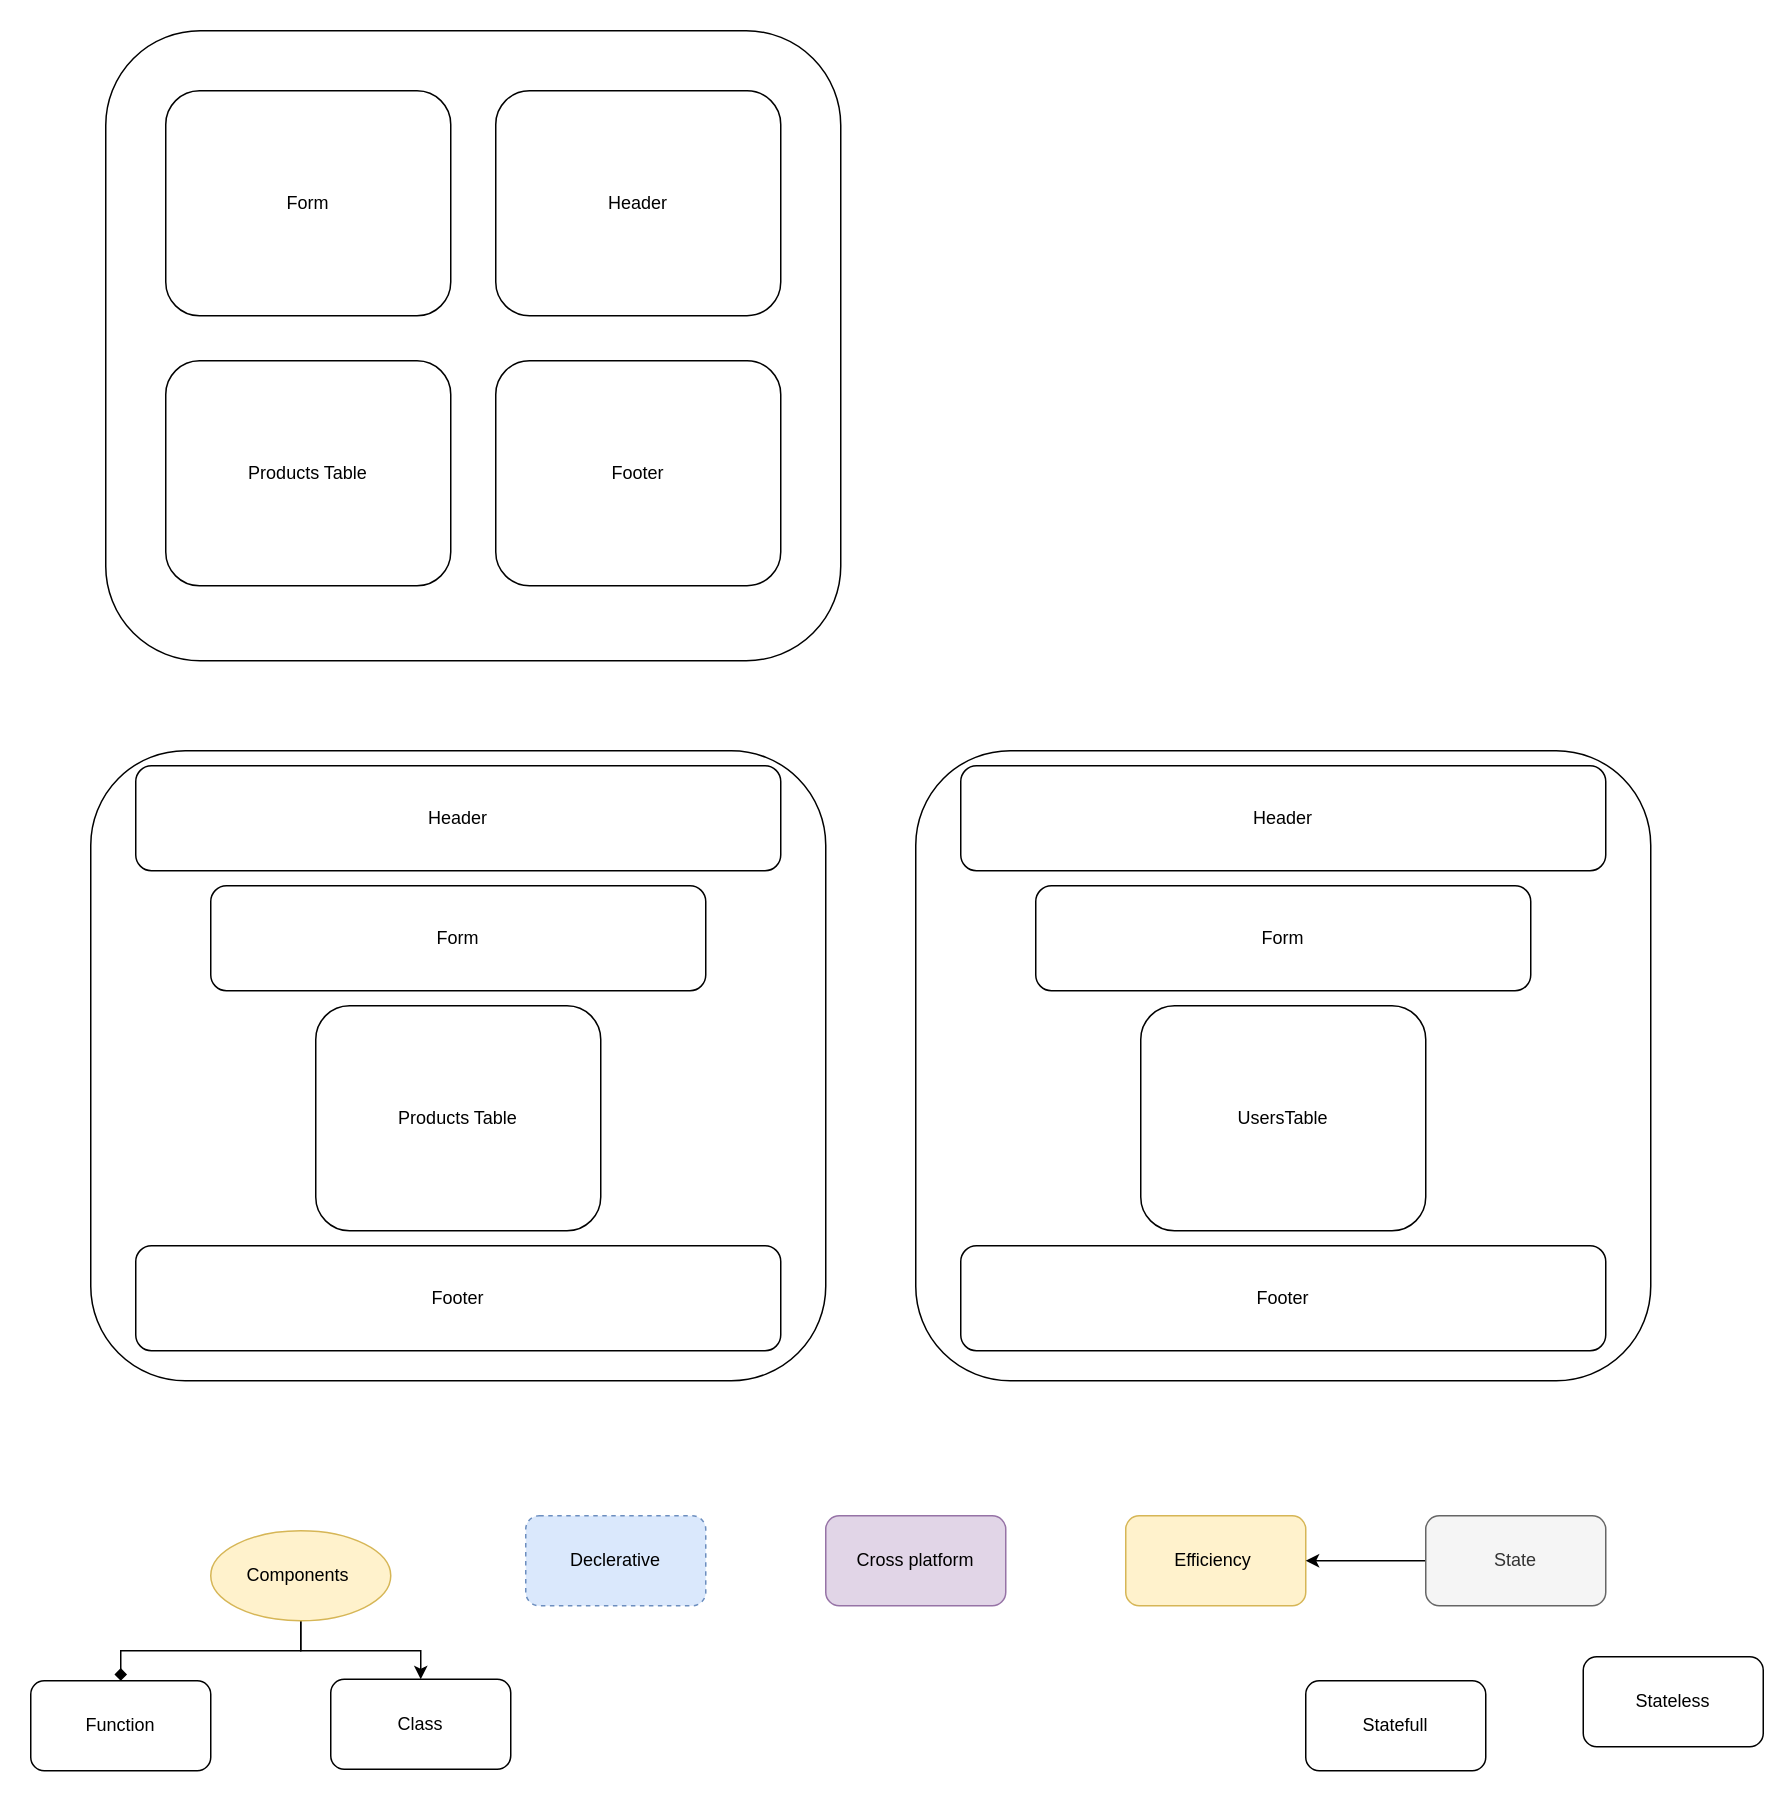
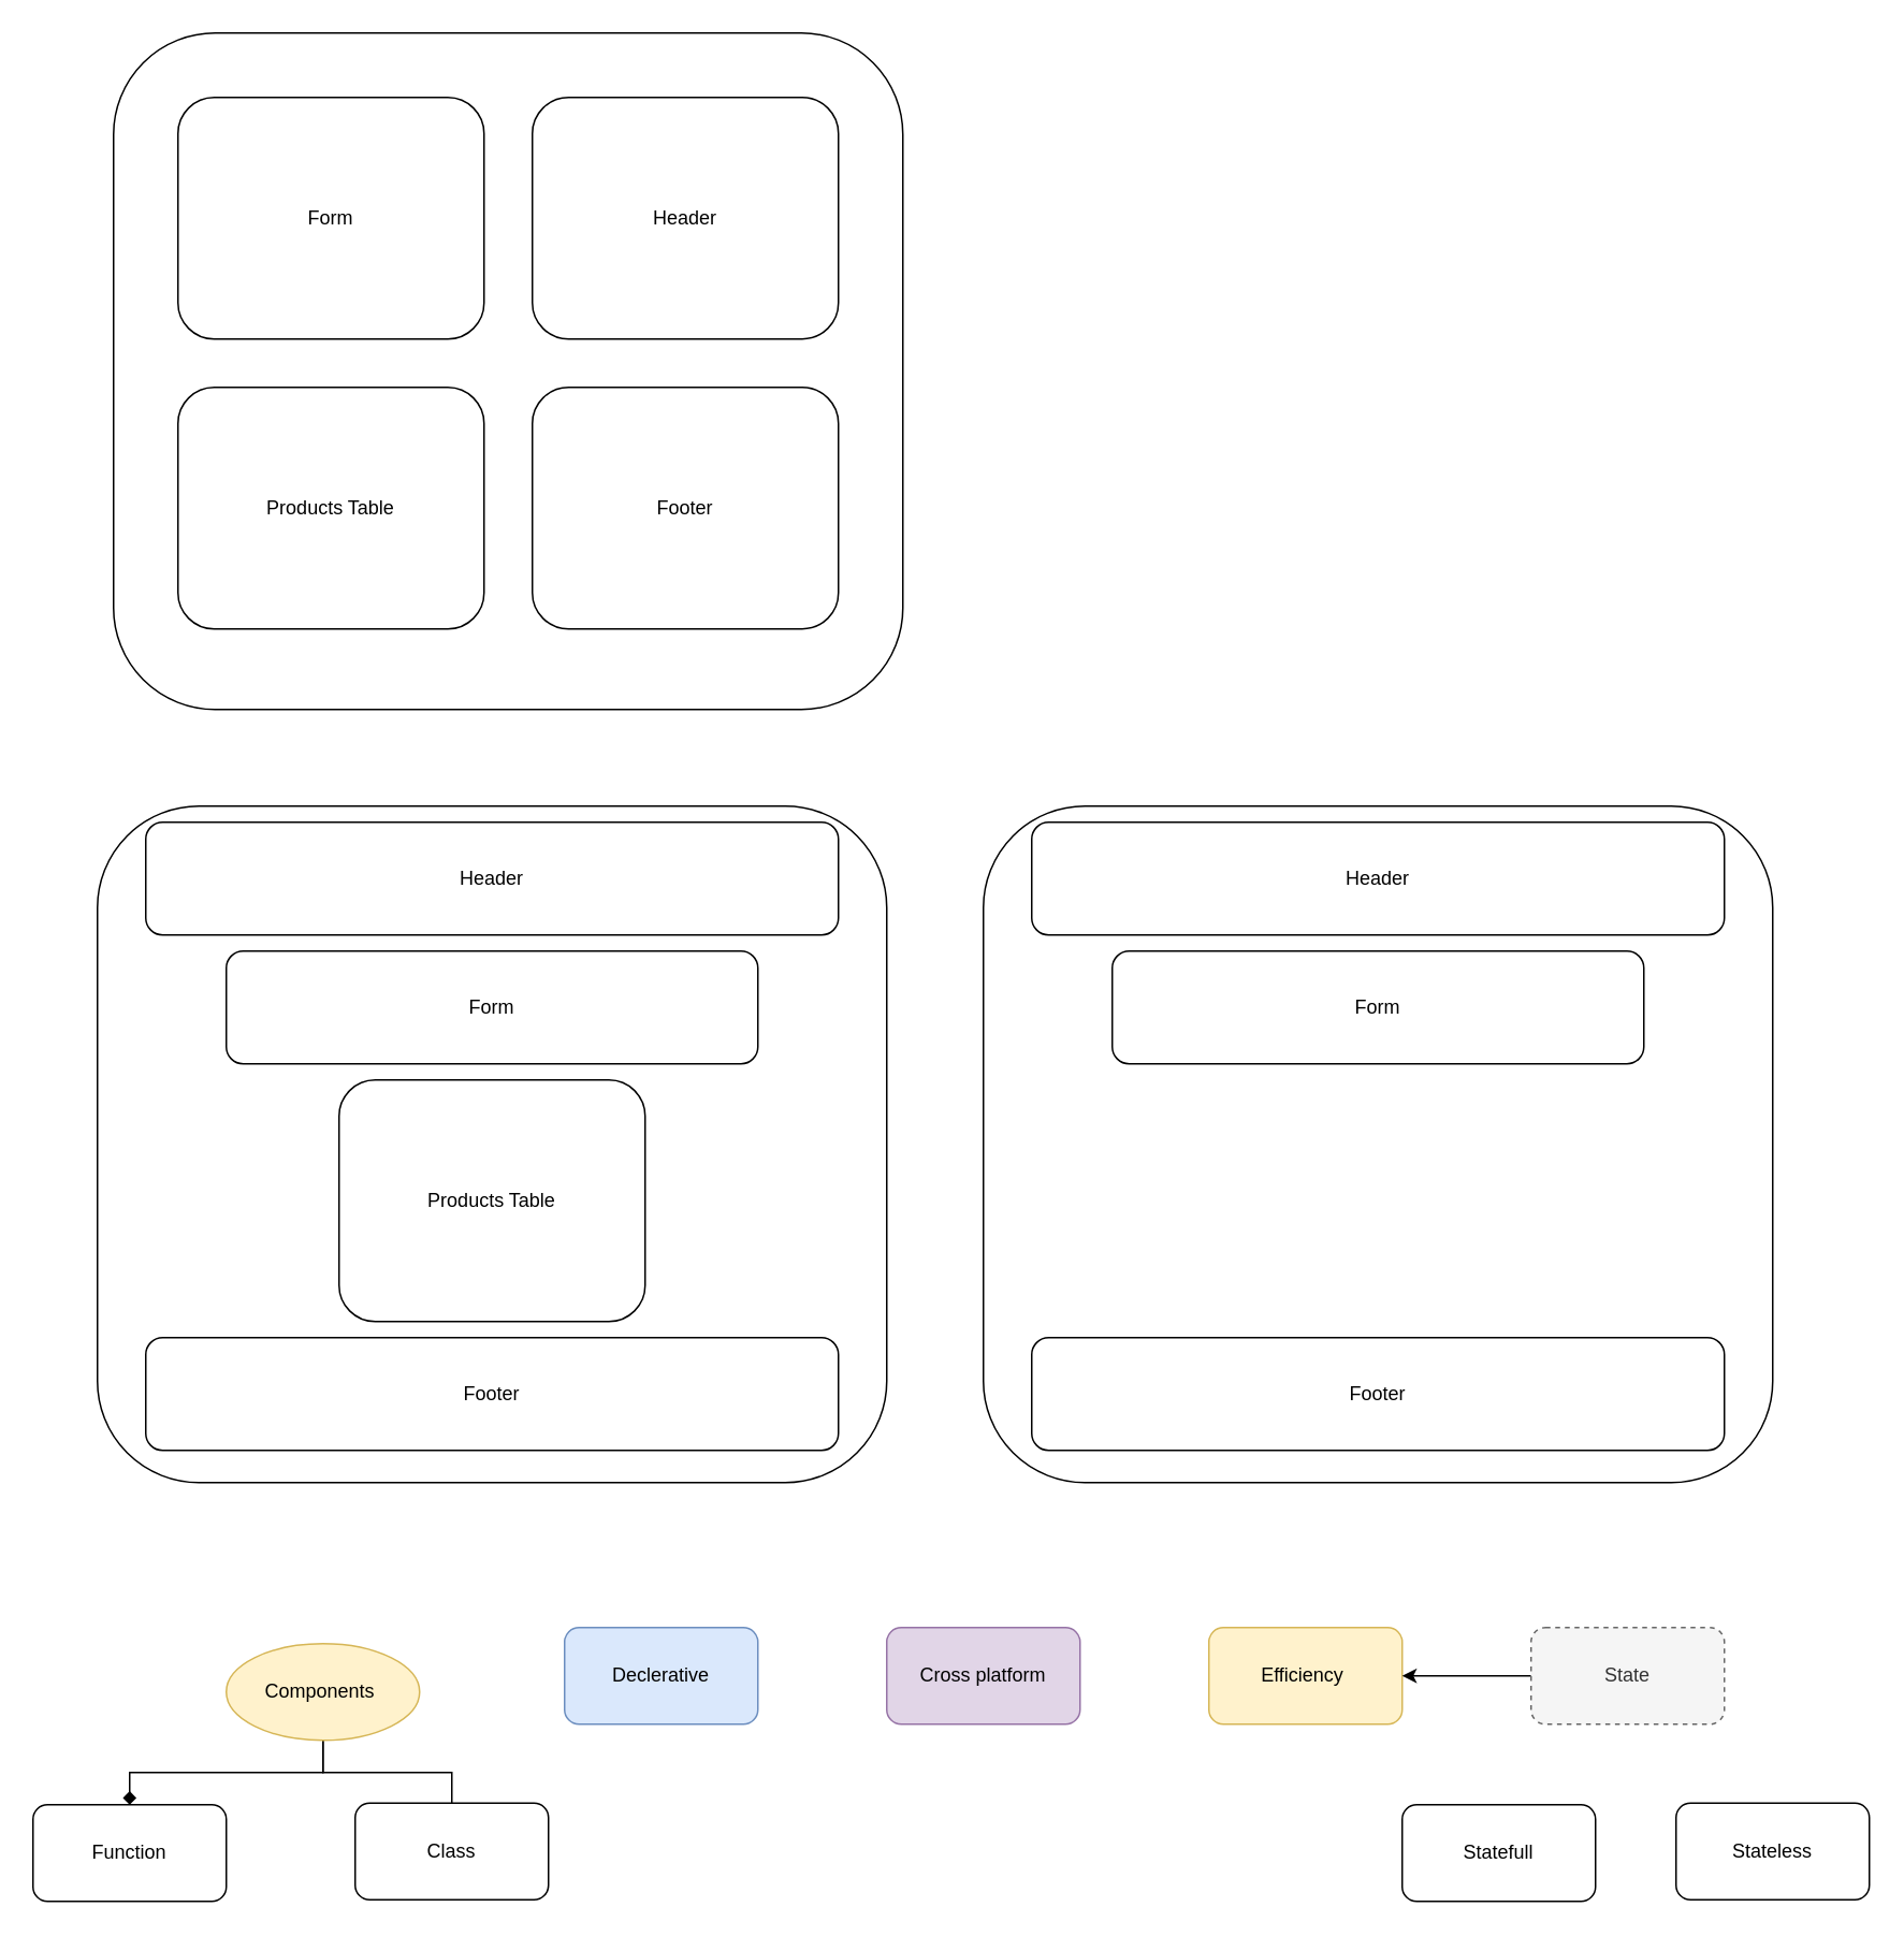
- <mxCell id="15" value="UsersTable" style="rounded=1;whiteSpace=wrap;html=1;" vertex="1" parent="1"><mxGeometry x="760" y="670" width="190" height="150" as="geometry" /></mxCell>
- <mxCell id="20" value="Declerative" style="rounded=1;whiteSpace=wrap;html=1;fillColor=#dae8fc;strokeColor=#6c8ebf;dashed=1;" vertex="1" parent="1"><mxGeometry x="350" y="1010" width="120" height="60" as="geometry" /></mxCell>
+ <mxCell id="20" value="Declerative" style="rounded=1;whiteSpace=wrap;html=1;fillColor=#dae8fc;strokeColor=#6c8ebf;" vertex="1" parent="1"><mxGeometry x="350" y="1010" width="120" height="60" as="geometry" /></mxCell>
- <mxCell id="24" value="State" style="rounded=1;whiteSpace=wrap;html=1;fillColor=#f5f5f5;fontColor=#333333;strokeColor=#666666;" vertex="1" parent="1"><mxGeometry x="950" y="1010" width="120" height="60" as="geometry" /></mxCell>
+ <mxCell id="24" value="State" style="rounded=1;whiteSpace=wrap;html=1;fillColor=#f5f5f5;fontColor=#333333;strokeColor=#666666;dashed=1;" vertex="1" parent="1"><mxGeometry x="950" y="1010" width="120" height="60" as="geometry" /></mxCell>
- <mxCell id="18" style="edgeStyle=orthogonalEdgeStyle;rounded=0;orthogonalLoop=1;jettySize=auto;html=1;entryX=0.5;entryY=0;entryDx=0;entryDy=0;" edge="1" parent="1" source="19" target="28"><mxGeometry relative="1" as="geometry" /></mxCell>
+ <mxCell id="18" style="edgeStyle=orthogonalEdgeStyle;rounded=0;orthogonalLoop=1;jettySize=auto;html=1;entryX=0.5;entryY=0;entryDx=0;entryDy=0;endArrow=none;" edge="1" parent="1" source="19" target="28"><mxGeometry relative="1" as="geometry" /></mxCell>
- <mxCell id="26" value="Stateless" style="rounded=1;whiteSpace=wrap;html=1;" vertex="1" parent="1"><mxGeometry x="1055" y="1104" width="120" height="60" as="geometry" /></mxCell>
+ <mxCell id="26" value="Stateless" style="rounded=1;whiteSpace=wrap;html=1;" vertex="1" parent="1"><mxGeometry x="1040" y="1119" width="120" height="60" as="geometry" /></mxCell>
